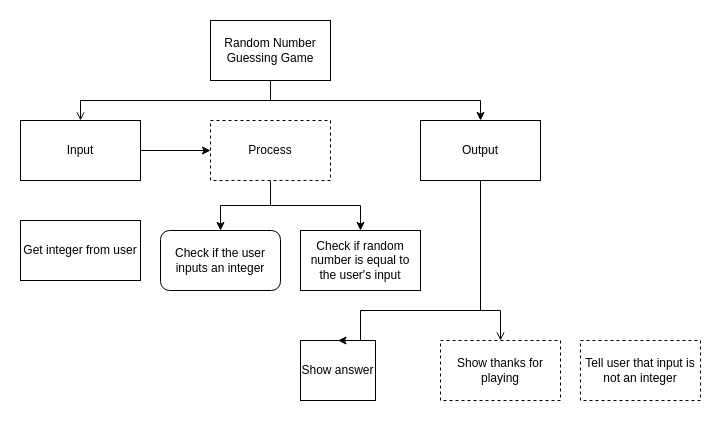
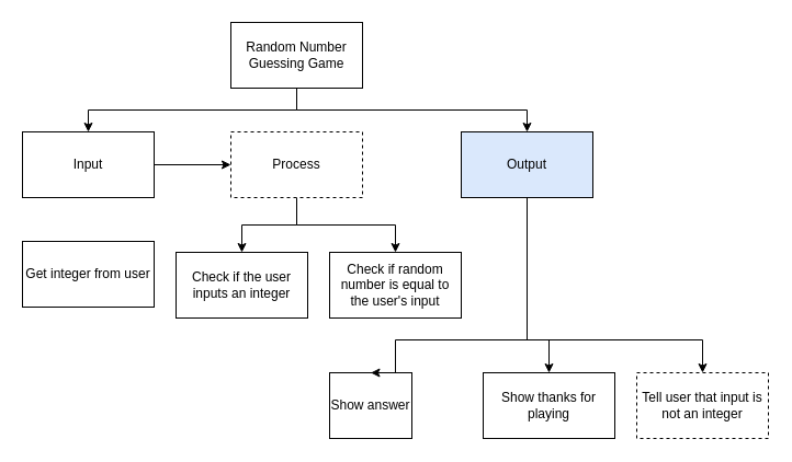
- <mxCell id="15" style="edgeStyle=orthogonalEdgeStyle;rounded=0;html=1;endArrow=open;" edge="1" parent="1" source="17" target="12"><mxGeometry relative="1" as="geometry"><Array as="points"><mxPoint x="270" y="100" /><mxPoint x="80" y="100" /></Array></mxGeometry></mxCell>
+ <mxCell id="15" style="edgeStyle=orthogonalEdgeStyle;rounded=0;html=1;" edge="1" parent="1" source="17" target="12"><mxGeometry relative="1" as="geometry"><Array as="points"><mxPoint x="270" y="100" /><mxPoint x="80" y="100" /></Array></mxGeometry></mxCell>
- <mxCell id="7" value="Output" style="rounded=0;whiteSpace=wrap;html=1;" parent="1" vertex="1"><mxGeometry x="420" y="120" width="120" height="60" as="geometry" /></mxCell>
+ <mxCell id="7" value="Output" style="rounded=0;whiteSpace=wrap;html=1;fillColor=#dae8fc;" parent="1" vertex="1"><mxGeometry x="420" y="120" width="120" height="60" as="geometry" /></mxCell>
- <mxCell id="14" value="Check if the user inputs an integer" style="whiteSpace=wrap;html=1;rounded=1;" vertex="1" parent="1"><mxGeometry x="160" y="230" width="120" height="60" as="geometry" /></mxCell>
+ <mxCell id="14" value="Check if the user inputs an integer" style="rounded=0;whiteSpace=wrap;html=1;" vertex="1" parent="1"><mxGeometry x="160" y="230" width="120" height="60" as="geometry" /></mxCell>
+ <mxCell id="6" style="edgeStyle=orthogonalEdgeStyle;rounded=0;html=1;entryX=0.5;entryY=0;entryDx=0;entryDy=0;" edge="1" parent="1" source="7" target="19"><mxGeometry relative="1" as="geometry"><Array as="points"><mxPoint x="480" y="310" /><mxPoint x="640" y="310" /></Array></mxGeometry></mxCell>
- <mxCell id="5" style="edgeStyle=orthogonalEdgeStyle;rounded=0;html=1;endArrow=open;" edge="1" parent="1" source="7" target="18"><mxGeometry relative="1" as="geometry"><Array as="points"><mxPoint x="480" y="310" /><mxPoint x="500" y="310" /></Array></mxGeometry></mxCell>
+ <mxCell id="5" style="edgeStyle=orthogonalEdgeStyle;rounded=0;html=1;" edge="1" parent="1" source="7" target="18"><mxGeometry relative="1" as="geometry"><Array as="points"><mxPoint x="480" y="310" /><mxPoint x="500" y="310" /></Array></mxGeometry></mxCell>
- <mxCell id="18" value="Show thanks for playing" style="rounded=0;whiteSpace=wrap;html=1;dashed=1;" vertex="1" parent="1"><mxGeometry x="440" y="340" width="120" height="60" as="geometry" /></mxCell>
+ <mxCell id="18" value="Show thanks for playing" style="rounded=0;whiteSpace=wrap;html=1;" vertex="1" parent="1"><mxGeometry x="440" y="340" width="120" height="60" as="geometry" /></mxCell>
